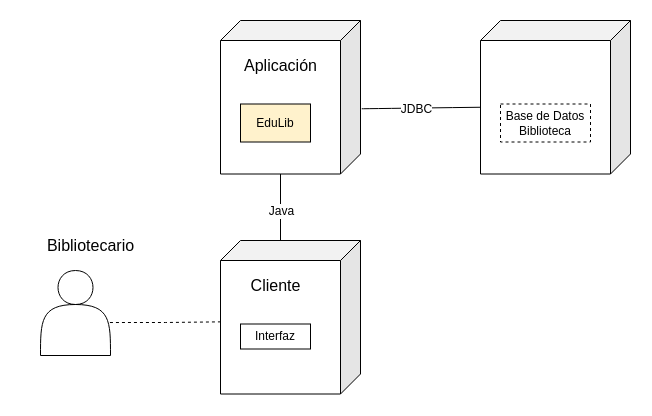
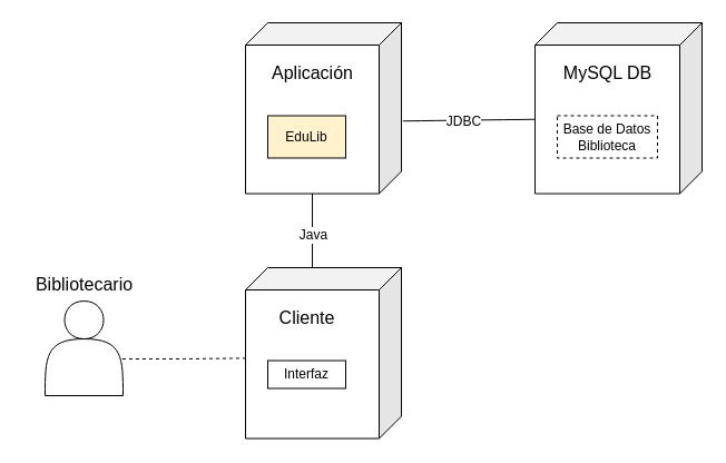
+ <mxCell id="14" value="MySQL DB" style="text;html=1;align=center;verticalAlign=middle;resizable=0;points=[];autosize=1;strokeColor=none;fillColor=none;fontSize=16;" vertex="1" parent="1"><mxGeometry x="495" y="50" width="100" height="30" as="geometry" /></mxCell>
- <mxCell id="5" value="Bibliotecario" style="text;html=1;align=center;verticalAlign=middle;resizable=0;points=[];autosize=1;strokeColor=none;fillColor=none;fontSize=16;" vertex="1" parent="1"><mxGeometry x="35" y="230" width="110" height="30" as="geometry" /></mxCell>
+ <mxCell id="5" value="Bibliotecario" style="text;html=1;align=center;verticalAlign=middle;resizable=0;points=[];autosize=1;strokeColor=none;fillColor=none;fontSize=16;" vertex="1" parent="1"><mxGeometry x="20" y="240" width="110" height="30" as="geometry" /></mxCell>
